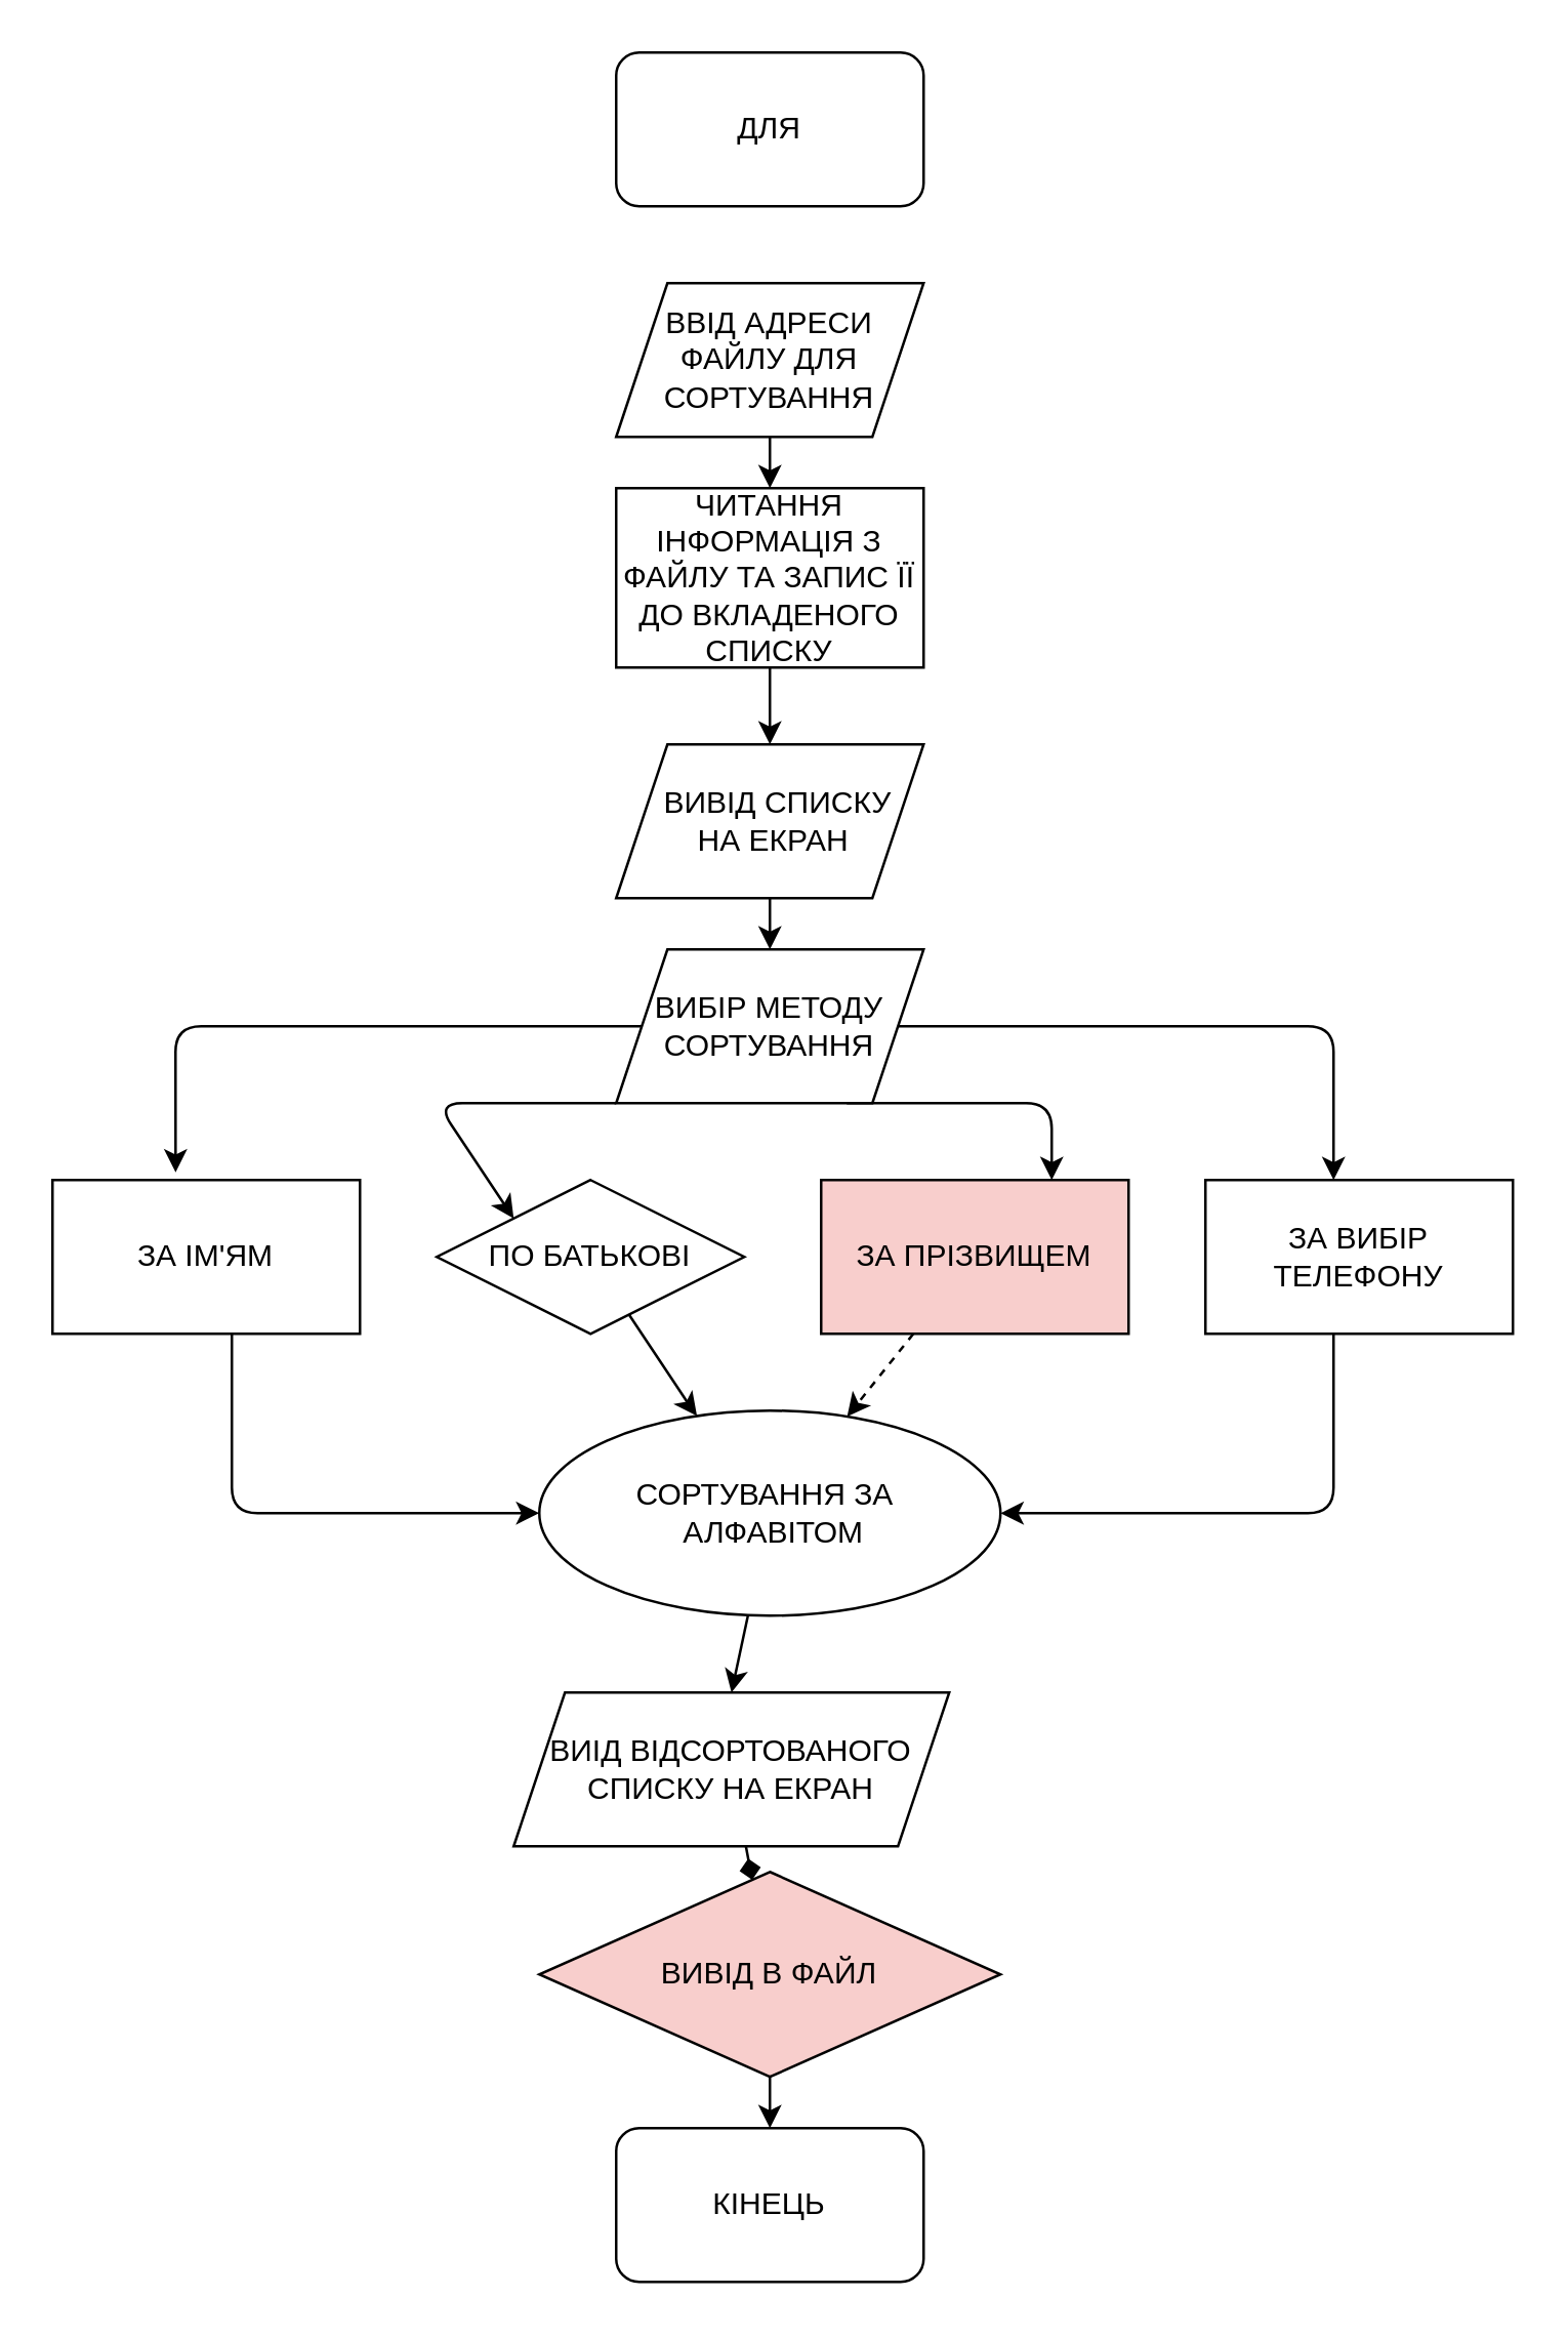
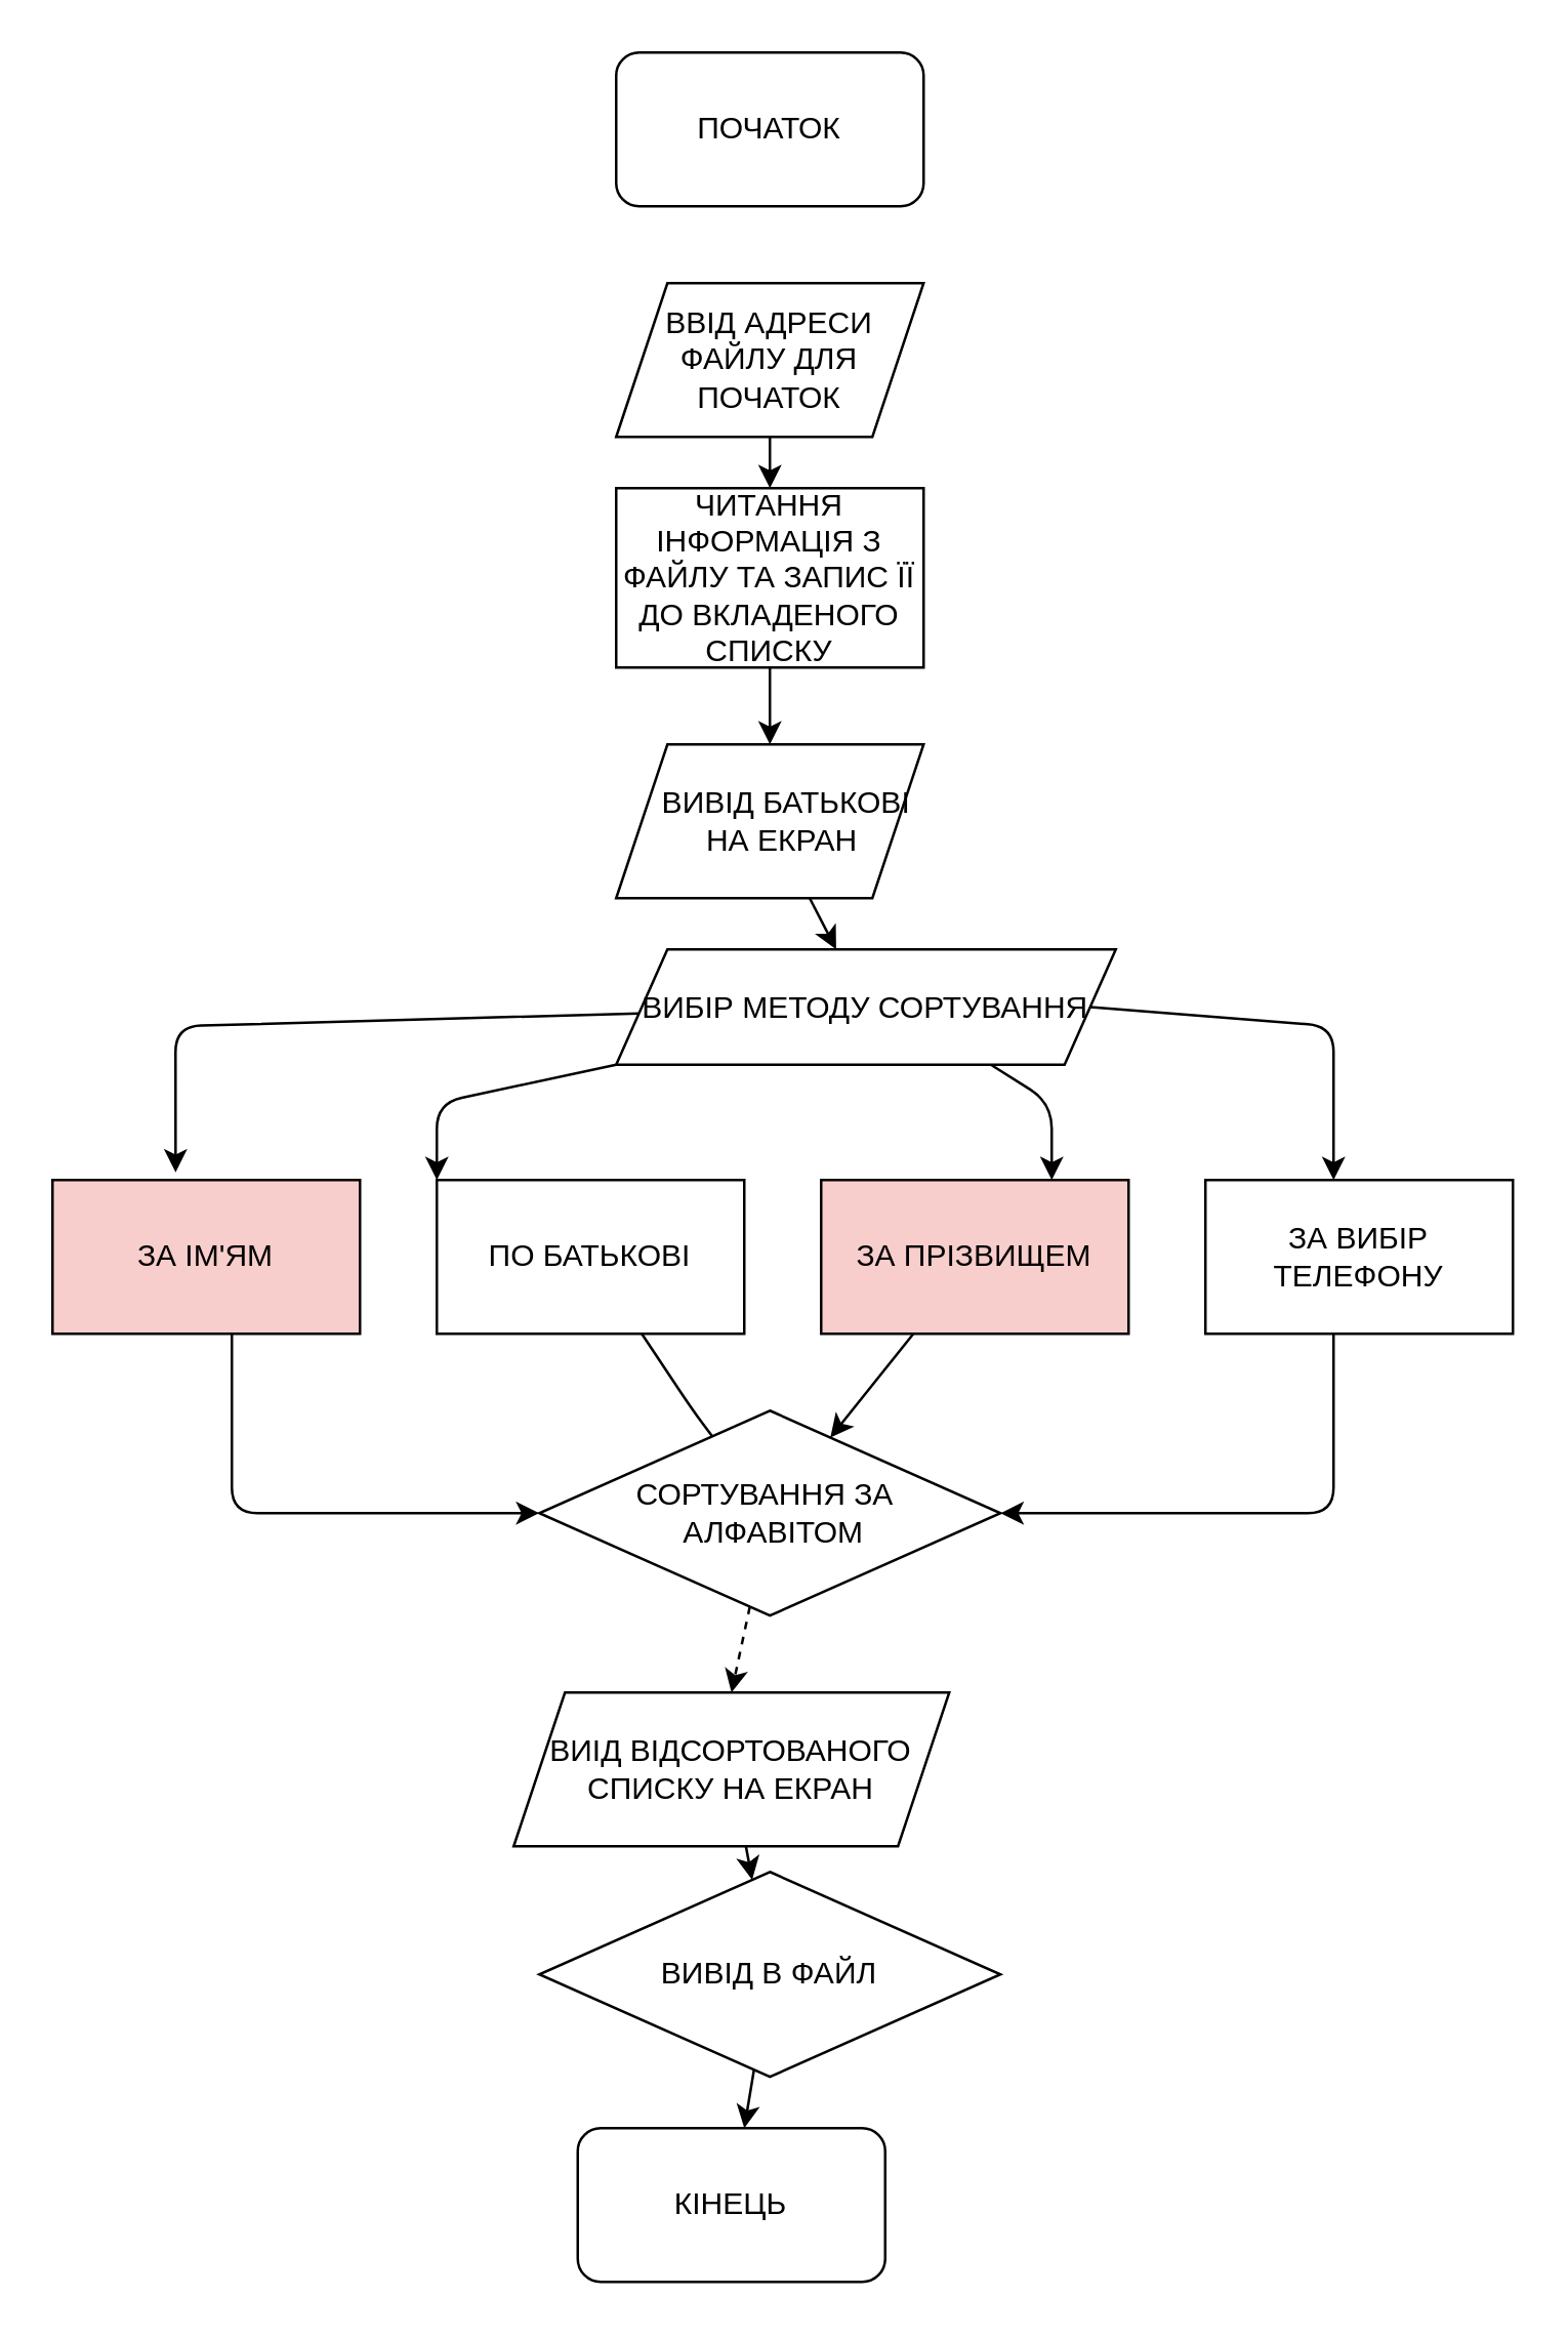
- <mxCell id="2" value="ДЛЯ" style="rounded=1;whiteSpace=wrap;html=1;" parent="1" vertex="1"><mxGeometry x="240" y="20" width="120" height="60" as="geometry" /></mxCell>
+ <mxCell id="2" value="ПОЧАТОК" style="rounded=1;whiteSpace=wrap;html=1;" parent="1" vertex="1"><mxGeometry x="240" y="20" width="120" height="60" as="geometry" /></mxCell>
- <mxCell id="24" value="ВВІД АДРЕСИ ФАЙЛУ ДЛЯ СОРТУВАННЯ" style="shape=parallelogram;perimeter=parallelogramPerimeter;whiteSpace=wrap;html=1;fixedSize=1;" parent="1" vertex="1"><mxGeometry x="240" y="110" width="120" height="60" as="geometry" /></mxCell>
+ <mxCell id="24" value="ВВІД АДРЕСИ ФАЙЛУ ДЛЯ ПОЧАТОК" style="shape=parallelogram;perimeter=parallelogramPerimeter;whiteSpace=wrap;html=1;fixedSize=1;" parent="1" vertex="1"><mxGeometry x="240" y="110" width="120" height="60" as="geometry" /></mxCell>
- <mxCell id="28" value="&amp;nbsp; &amp;nbsp; &amp;nbsp;ВИВІД СПИСКУ&amp;nbsp; &amp;nbsp; &amp;nbsp;НА ЕКРАН" style="shape=parallelogram;perimeter=parallelogramPerimeter;whiteSpace=wrap;html=1;fixedSize=1;" parent="1" vertex="1"><mxGeometry x="240" y="290" width="120" height="60" as="geometry" /></mxCell>
+ <mxCell id="28" value="&amp;nbsp; &amp;nbsp; &amp;nbsp;ВИВІД БАТЬКОВІ&amp;nbsp; &amp;nbsp; &amp;nbsp;НА ЕКРАН" style="shape=parallelogram;perimeter=parallelogramPerimeter;whiteSpace=wrap;html=1;fixedSize=1;" parent="1" vertex="1"><mxGeometry x="240" y="290" width="120" height="60" as="geometry" /></mxCell>
- <mxCell id="10" value="ВИБІР МЕТОДУ СОРТУВАННЯ" style="shape=parallelogram;perimeter=parallelogramPerimeter;whiteSpace=wrap;html=1;fixedSize=1;" parent="1" vertex="1"><mxGeometry x="240" y="370" width="120" height="60" as="geometry" /></mxCell>
+ <mxCell id="10" value="ВИБІР МЕТОДУ СОРТУВАННЯ" style="shape=parallelogram;perimeter=parallelogramPerimeter;whiteSpace=wrap;html=1;fixedSize=1;" parent="1" vertex="1"><mxGeometry x="240" y="370" width="195" height="45" as="geometry" /></mxCell>
- <mxCell id="12" value="ЗА ІМ'ЯМ" style="rounded=0;whiteSpace=wrap;html=1;" parent="1" vertex="1"><mxGeometry x="20" y="460" width="120" height="60" as="geometry" /></mxCell>
+ <mxCell id="12" value="ЗА ІМ'ЯМ" style="rounded=0;whiteSpace=wrap;html=1;fillColor=#f8cecc;" parent="1" vertex="1"><mxGeometry x="20" y="460" width="120" height="60" as="geometry" /></mxCell>
- <mxCell id="14" value="ПО БАТЬКОВІ" style="rhombus;whiteSpace=wrap;html=1;" parent="1" vertex="1"><mxGeometry x="170" y="460" width="120" height="60" as="geometry" /></mxCell>
+ <mxCell id="14" value="ПО БАТЬКОВІ" style="rounded=0;whiteSpace=wrap;html=1;" parent="1" vertex="1"><mxGeometry x="170" y="460" width="120" height="60" as="geometry" /></mxCell>
- <mxCell id="15" style="edgeStyle=none;html=1;dashed=1;" parent="1" source="16" target="20" edge="1"><mxGeometry relative="1" as="geometry" /></mxCell>
+ <mxCell id="15" style="edgeStyle=none;html=1;" parent="1" source="16" target="20" edge="1"><mxGeometry relative="1" as="geometry" /></mxCell>
- <mxCell id="13" style="edgeStyle=none;html=1;" parent="1" source="14" target="20" edge="1"><mxGeometry relative="1" as="geometry"><Array as="points"><mxPoint x="270" y="550" /></Array></mxGeometry></mxCell>
+ <mxCell id="13" style="edgeStyle=none;html=1;endArrow=none;" parent="1" source="14" target="20" edge="1"><mxGeometry relative="1" as="geometry"><Array as="points"><mxPoint x="270" y="550" /></Array></mxGeometry></mxCell>
- <mxCell id="20" value="СОРТУВАННЯ ЗА&amp;nbsp; &amp;nbsp;АЛФАВІТОМ" style="ellipse;whiteSpace=wrap;html=1;" parent="1" vertex="1"><mxGeometry x="210" y="550" width="180" height="80" as="geometry" /></mxCell>
+ <mxCell id="20" value="СОРТУВАННЯ ЗА&amp;nbsp; &amp;nbsp;АЛФАВІТОМ" style="rhombus;whiteSpace=wrap;html=1;" parent="1" vertex="1"><mxGeometry x="210" y="550" width="180" height="80" as="geometry" /></mxCell>
- <mxCell id="19" style="edgeStyle=none;html=1;entryX=0.5;entryY=0;entryDx=0;entryDy=0;" parent="1" source="20" target="26" edge="1"><mxGeometry relative="1" as="geometry" /></mxCell>
+ <mxCell id="19" style="edgeStyle=none;html=1;entryX=0.5;entryY=0;entryDx=0;entryDy=0;dashed=1;" parent="1" source="20" target="26" edge="1"><mxGeometry relative="1" as="geometry" /></mxCell>
- <mxCell id="25" style="edgeStyle=none;html=1;endArrow=diamond;" parent="1" source="26" target="22" edge="1"><mxGeometry relative="1" as="geometry" /></mxCell>
+ <mxCell id="25" style="edgeStyle=none;html=1;" parent="1" source="26" target="22" edge="1"><mxGeometry relative="1" as="geometry" /></mxCell>
- <mxCell id="22" value="ВИВІД В ФАЙЛ" style="rhombus;whiteSpace=wrap;html=1;fillColor=#f8cecc;" parent="1" vertex="1"><mxGeometry x="210" y="730" width="180" height="80" as="geometry" /></mxCell>
+ <mxCell id="22" value="ВИВІД В ФАЙЛ" style="rhombus;whiteSpace=wrap;html=1;" parent="1" vertex="1"><mxGeometry x="210" y="730" width="180" height="80" as="geometry" /></mxCell>
- <mxCell id="23" value="КІНЕЦЬ" style="rounded=1;whiteSpace=wrap;html=1;" parent="1" vertex="1"><mxGeometry x="240" y="830" width="120" height="60" as="geometry" /></mxCell>
+ <mxCell id="23" value="КІНЕЦЬ" style="rounded=1;whiteSpace=wrap;html=1;" parent="1" vertex="1"><mxGeometry x="225" y="830" width="120" height="60" as="geometry" /></mxCell>
